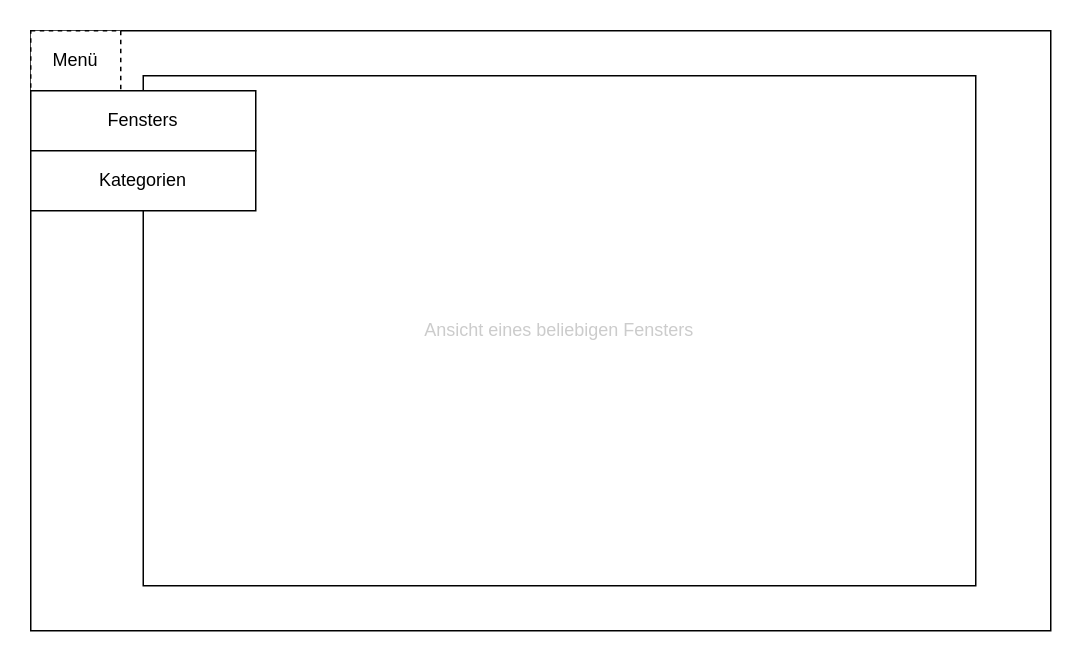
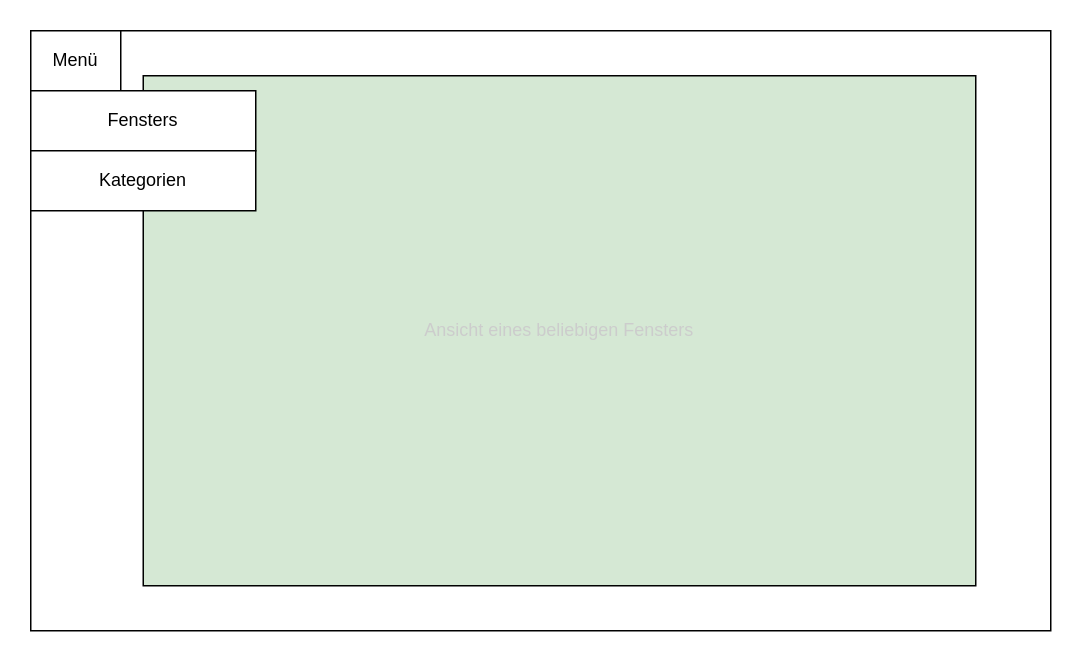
- <mxCell id="4" value="Menü" style="rounded=0;whiteSpace=wrap;html=1;dashed=1;" parent="1" vertex="1"><mxGeometry x="20" y="20" width="60" height="40" as="geometry" /></mxCell>
+ <mxCell id="4" value="Menü" style="rounded=0;whiteSpace=wrap;html=1;" parent="1" vertex="1"><mxGeometry x="20" y="20" width="60" height="40" as="geometry" /></mxCell>
- <mxCell id="3" value="&lt;font color=&quot;#cccccc&quot;&gt;Ansicht eines beliebigen Fensters&lt;/font&gt;" style="rounded=0;whiteSpace=wrap;html=1;" parent="1" vertex="1"><mxGeometry x="95" y="50" width="555" height="340" as="geometry" /></mxCell>
+ <mxCell id="3" value="&lt;font color=&quot;#cccccc&quot;&gt;Ansicht eines beliebigen Fensters&lt;/font&gt;" style="rounded=0;whiteSpace=wrap;html=1;fillColor=#d5e8d4;" parent="1" vertex="1"><mxGeometry x="95" y="50" width="555" height="340" as="geometry" /></mxCell>
